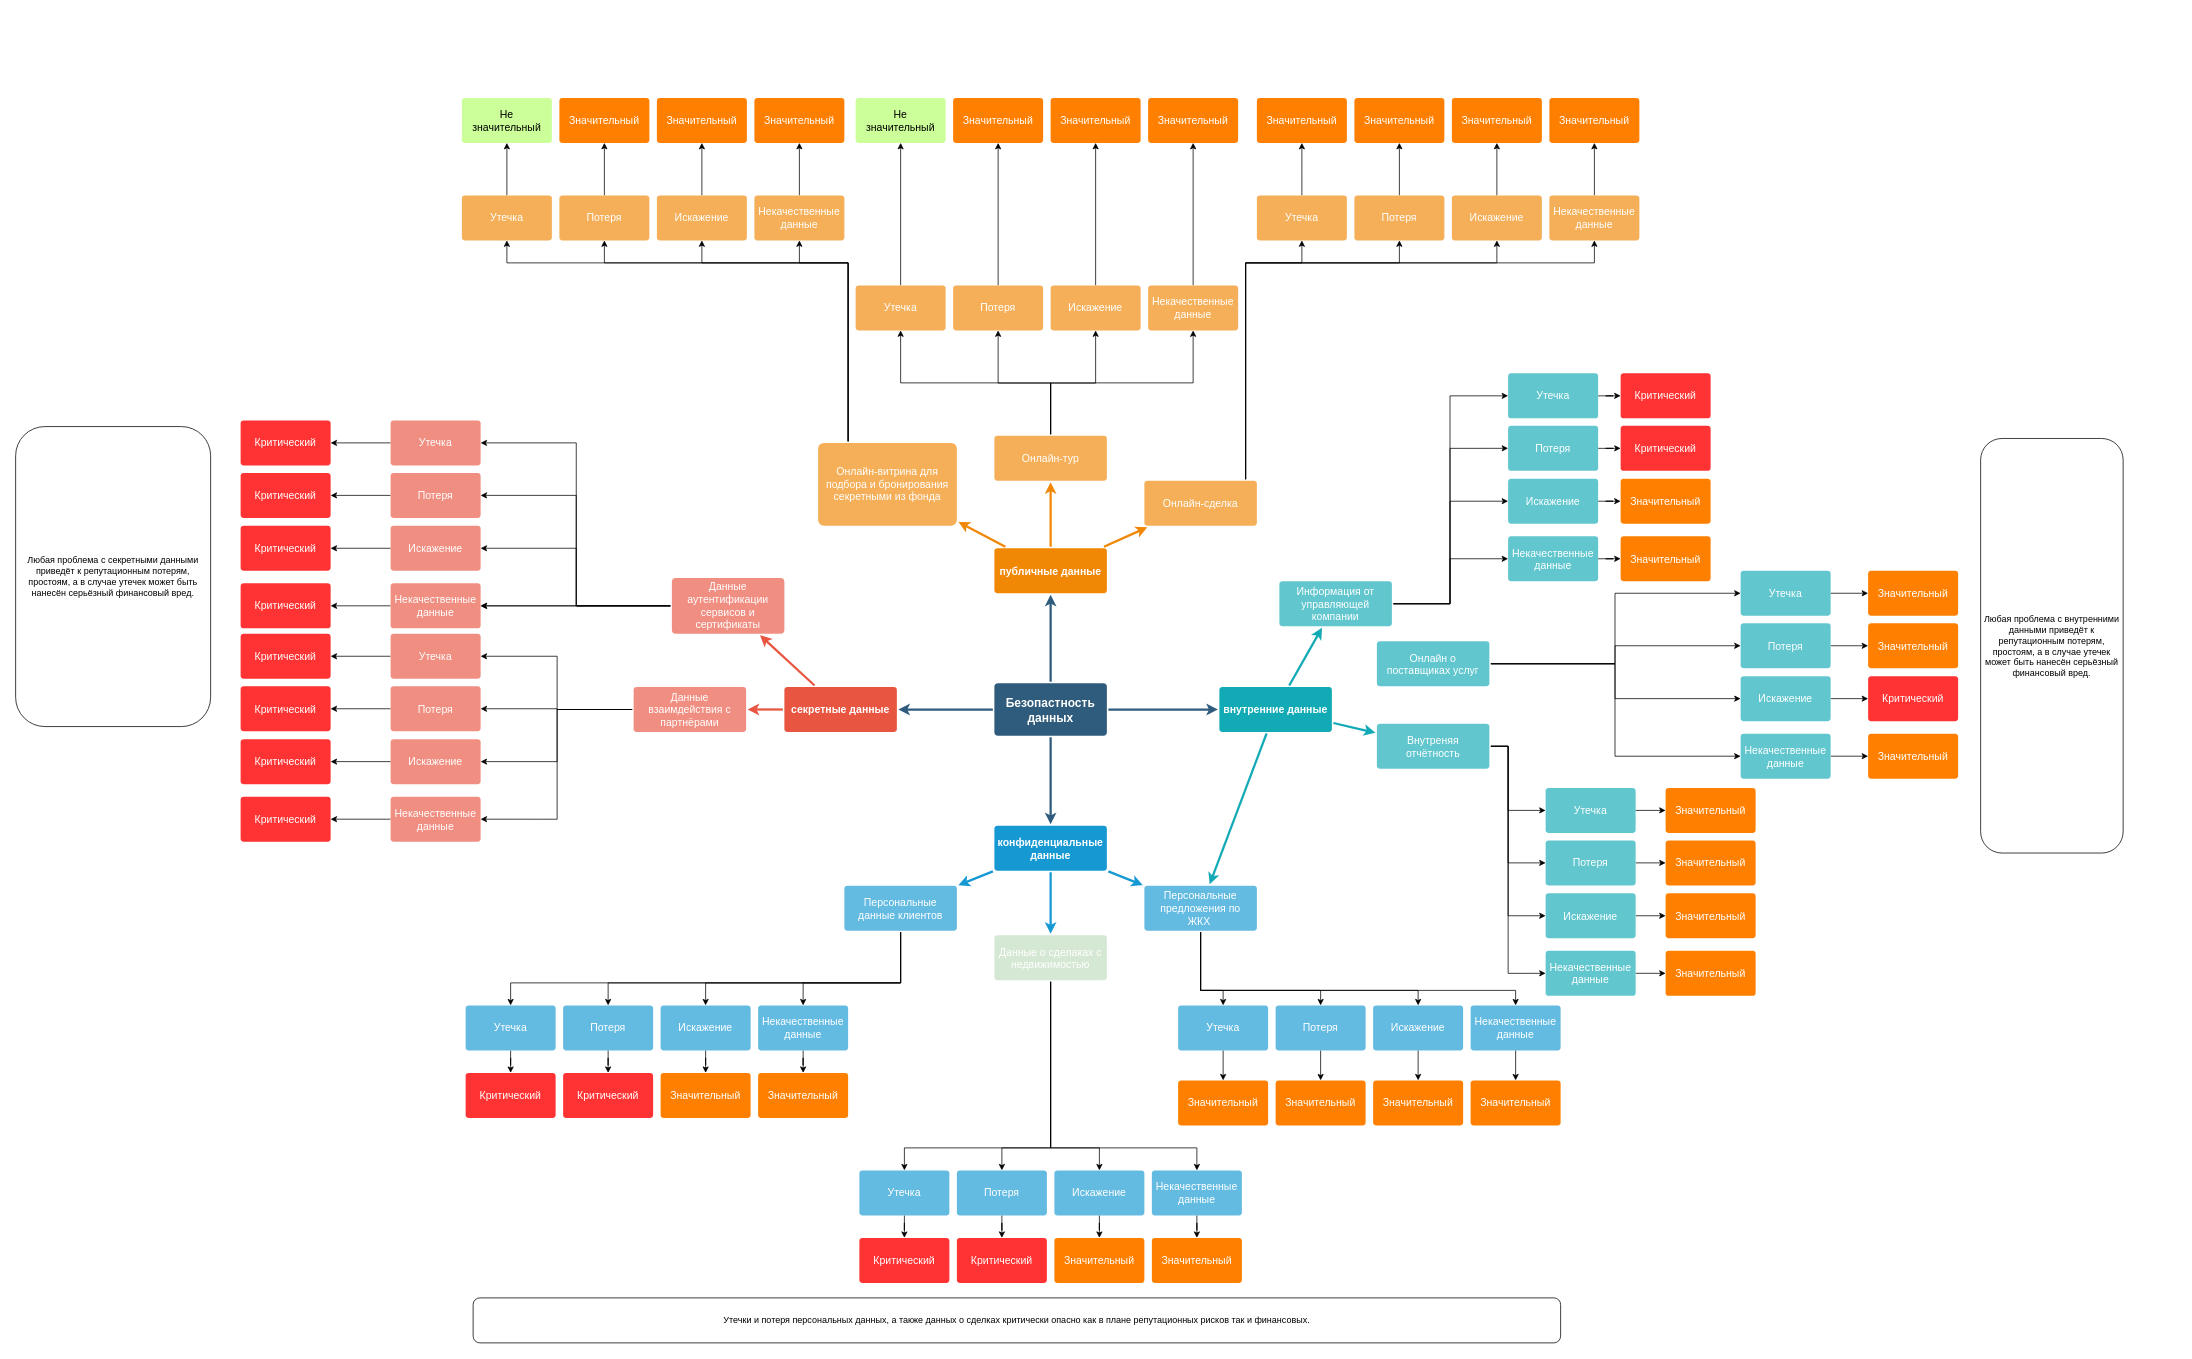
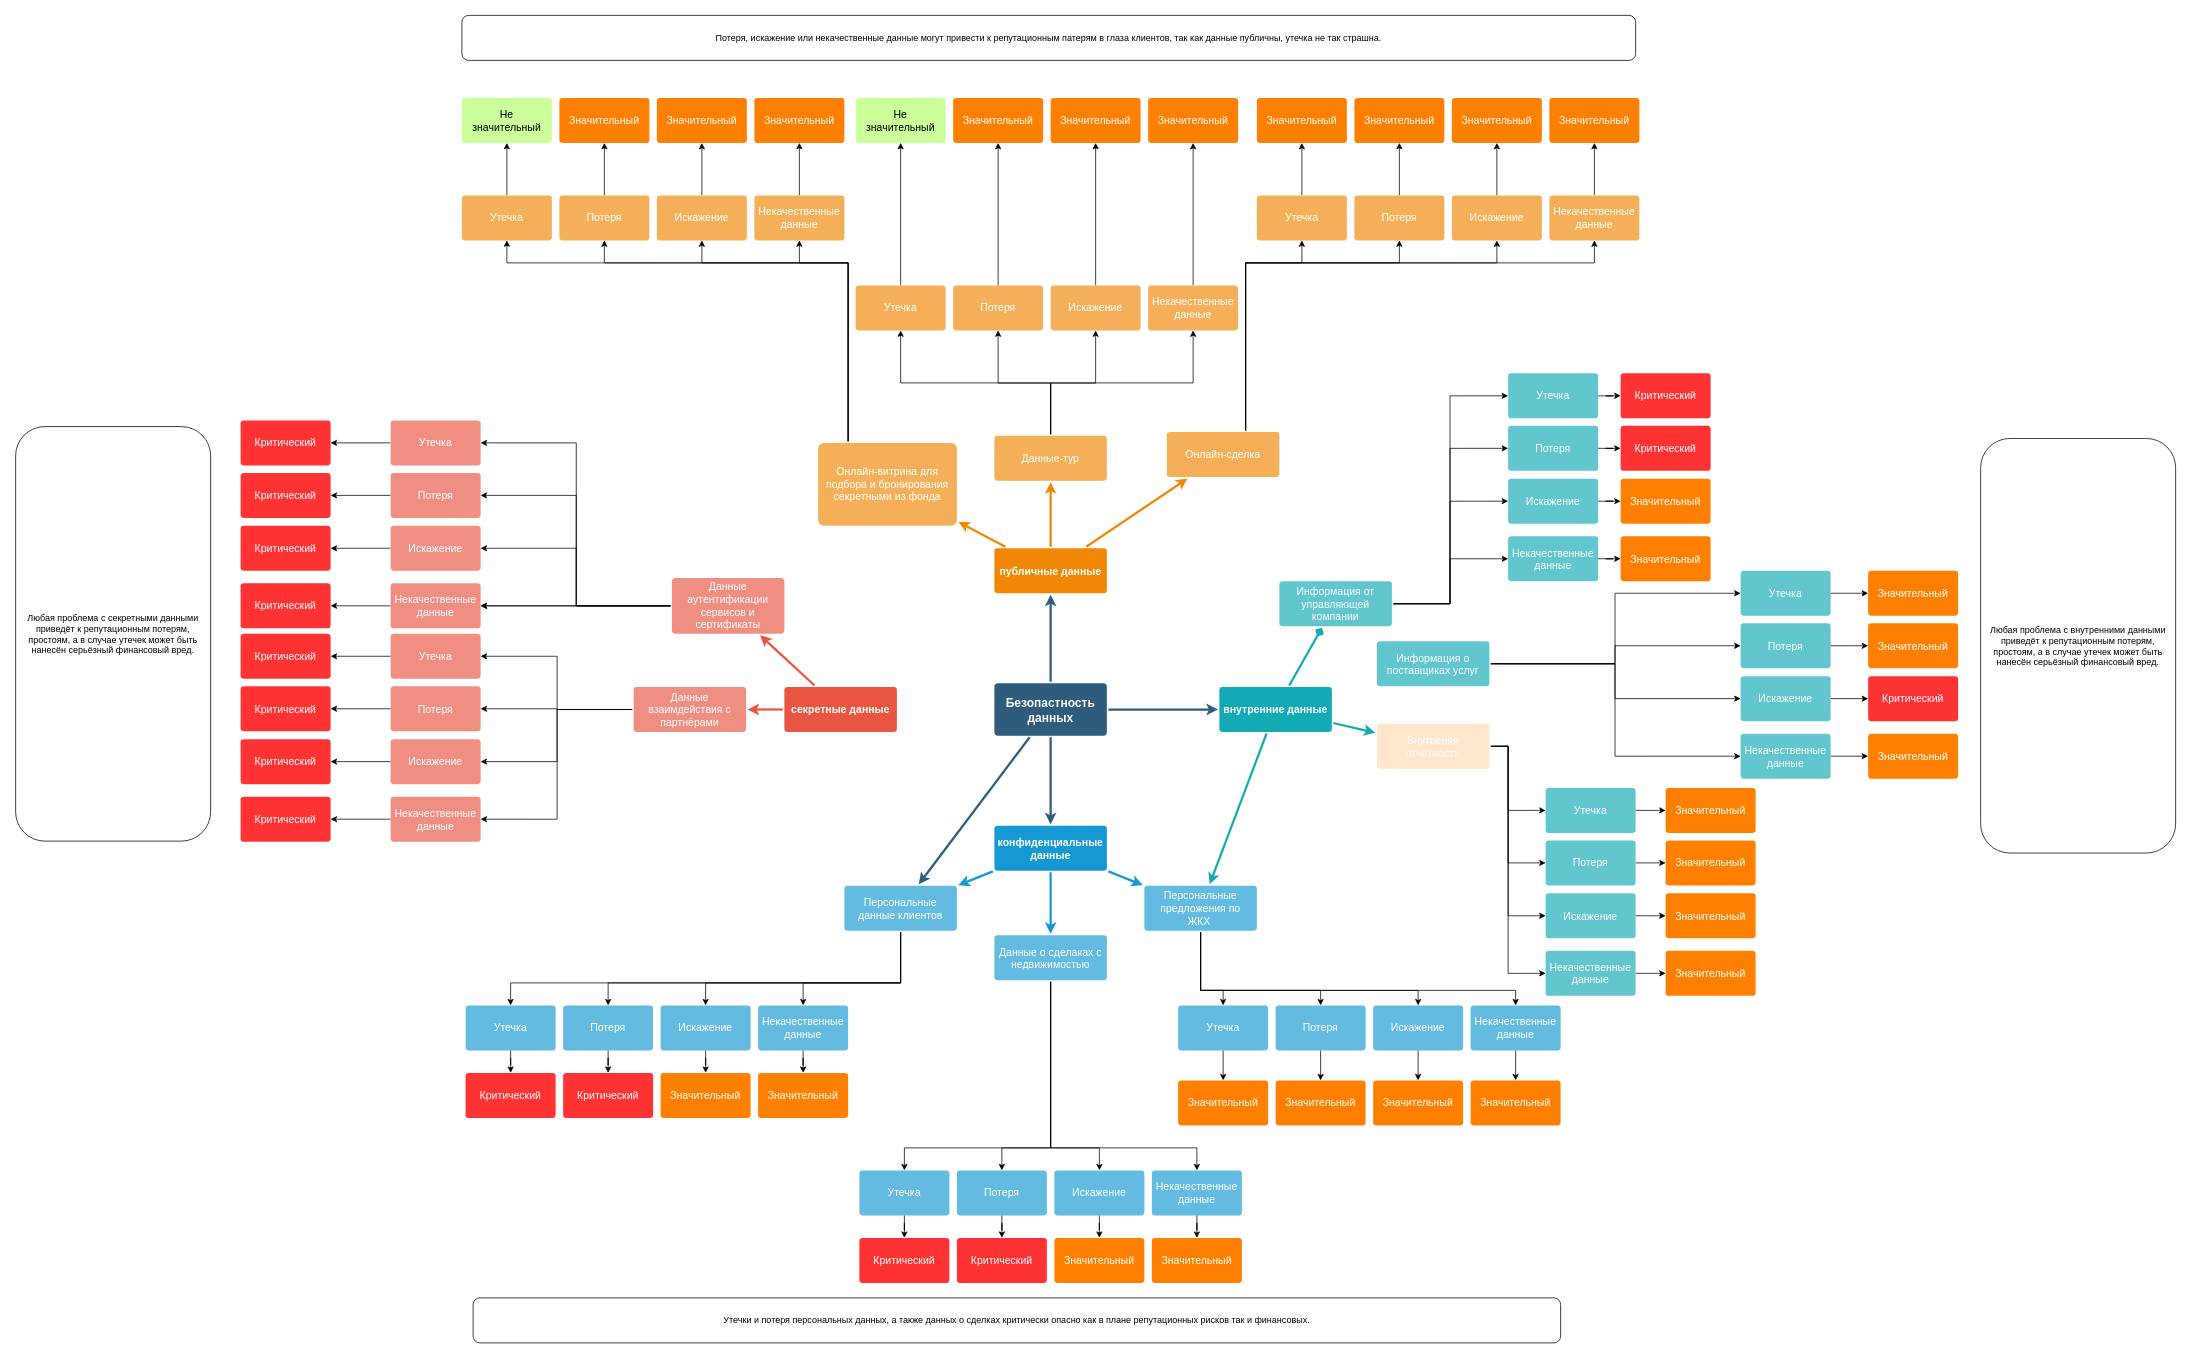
+ <mxCell id="211" value="Потеря, искажение или некачественные данные могут привести к репутационным патерям в глаза клиентов, так как данные публичны, утечка не так страшна." style="rounded=1;whiteSpace=wrap;html=1;" vertex="1" parent="1"><mxGeometry x="615" y="20" width="1565" height="60" as="geometry" /></mxCell>
- <mxCell id="51" value="Онлайн-тур" style="rounded=1;whiteSpace=wrap;html=1;shadow=0;labelBackgroundColor=none;strokeColor=none;strokeWidth=3;fillColor=#f5af58;fontFamily=Helvetica;fontSize=14;fontColor=#FFFFFF;align=center;spacing=5;arcSize=7;perimeterSpacing=2;" parent="1" vertex="1"><mxGeometry x="1325" y="580.5" width="150" height="60" as="geometry" /></mxCell>
+ <mxCell id="51" value="Данные-тур" style="rounded=1;whiteSpace=wrap;html=1;shadow=0;labelBackgroundColor=none;strokeColor=none;strokeWidth=3;fillColor=#f5af58;fontFamily=Helvetica;fontSize=14;fontColor=#FFFFFF;align=center;spacing=5;arcSize=7;perimeterSpacing=2;" parent="1" vertex="1"><mxGeometry x="1325" y="580.5" width="150" height="60" as="geometry" /></mxCell>
- <mxCell id="45" value="Онлайн-сделка" style="rounded=1;whiteSpace=wrap;html=1;shadow=0;labelBackgroundColor=none;strokeColor=none;strokeWidth=3;fillColor=#f5af58;fontFamily=Helvetica;fontSize=14;fontColor=#FFFFFF;align=center;spacing=5;arcSize=7;perimeterSpacing=2;" parent="1" vertex="1"><mxGeometry x="1525" y="640.5" width="150" height="60" as="geometry" /></mxCell>
+ <mxCell id="45" value="Онлайн-сделка" style="rounded=1;whiteSpace=wrap;html=1;shadow=0;labelBackgroundColor=none;strokeColor=none;strokeWidth=3;fillColor=#f5af58;fontFamily=Helvetica;fontSize=14;fontColor=#FFFFFF;align=center;spacing=5;arcSize=7;perimeterSpacing=2;" parent="1" vertex="1"><mxGeometry x="1555" y="575.5" width="150" height="60" as="geometry" /></mxCell>
- <mxCell id="210" value="Любая проблема с секретными данными приведёт к репутационным потерям, простоям, а в случае утечек может быть нанесён серьёзный финансовый вред." style="rounded=1;whiteSpace=wrap;html=1;" vertex="1" parent="1"><mxGeometry x="20" y="568.25" width="260" height="400" as="geometry" /></mxCell>
+ <mxCell id="210" value="Любая проблема с секретными данными приведёт к репутационным потерям, простоям, а в случае утечек может быть нанесён серьёзный финансовый вред." style="rounded=1;whiteSpace=wrap;html=1;" vertex="1" parent="1"><mxGeometry x="20" y="568.25" width="260" height="552.75" as="geometry" /></mxCell>
- <mxCell id="77" value="" style="edgeStyle=none;rounded=1;jumpStyle=none;html=1;shadow=0;labelBackgroundColor=none;startArrow=none;startFill=0;jettySize=auto;orthogonalLoop=1;strokeColor=#12AAB5;strokeWidth=3;fontFamily=Helvetica;fontSize=14;fontColor=#FFFFFF;spacing=5;fontStyle=1;fillColor=#b0e3e6;" parent="1" source="59" target="76" edge="1"><mxGeometry relative="1" as="geometry" /></mxCell>
+ <mxCell id="77" value="" style="edgeStyle=none;rounded=1;jumpStyle=none;html=1;shadow=0;labelBackgroundColor=none;startArrow=none;startFill=0;jettySize=auto;orthogonalLoop=1;strokeColor=#12AAB5;strokeWidth=3;fontFamily=Helvetica;fontSize=14;fontColor=#FFFFFF;spacing=5;fontStyle=1;fillColor=#b0e3e6;endArrow=diamond;" parent="1" source="59" target="76" edge="1"><mxGeometry relative="1" as="geometry" /></mxCell>
- <mxCell id="213" value="Любая проблема с внутренними данными приведёт к репутационным потерям, простоям, а в случае утечек может быть нанесён серьёзный финансовый вред." style="rounded=1;whiteSpace=wrap;html=1;" vertex="1" parent="1"><mxGeometry x="2640" y="584.13" width="190" height="552.75" as="geometry" /></mxCell>
+ <mxCell id="213" value="Любая проблема с внутренними данными приведёт к репутационным потерям, простоям, а в случае утечек может быть нанесён серьёзный финансовый вред." style="rounded=1;whiteSpace=wrap;html=1;" vertex="1" parent="1"><mxGeometry x="2640" y="584.13" width="260" height="552.75" as="geometry" /></mxCell>
- <mxCell id="70" value="Онлайн о поставщиках услуг" style="rounded=1;whiteSpace=wrap;html=1;shadow=0;labelBackgroundColor=none;strokeColor=none;strokeWidth=3;fillColor=#61c6ce;fontFamily=Helvetica;fontSize=14;fontColor=#FFFFFF;align=center;spacing=5;fontStyle=0;arcSize=7;perimeterSpacing=2;" parent="1" vertex="1"><mxGeometry x="1835" y="854.5" width="150" height="60" as="geometry" /></mxCell>
+ <mxCell id="70" value="Информация о поставщиках услуг" style="rounded=1;whiteSpace=wrap;html=1;shadow=0;labelBackgroundColor=none;strokeColor=none;strokeWidth=3;fillColor=#61c6ce;fontFamily=Helvetica;fontSize=14;fontColor=#FFFFFF;align=center;spacing=5;fontStyle=0;arcSize=7;perimeterSpacing=2;" parent="1" vertex="1"><mxGeometry x="1835" y="854.5" width="150" height="60" as="geometry" /></mxCell>
- <mxCell id="5" value="" style="edgeStyle=none;rounded=0;jumpStyle=none;html=1;shadow=0;labelBackgroundColor=none;startArrow=none;startFill=0;endArrow=classic;endFill=1;jettySize=auto;orthogonalLoop=1;strokeColor=#2F5B7C;strokeWidth=3;fontFamily=Helvetica;fontSize=16;fontColor=#23445D;spacing=5;" parent="1" source="6" target="9" edge="1"><mxGeometry relative="1" as="geometry" /></mxCell>
+ <mxCell id="5" value="" style="edgeStyle=none;rounded=0;jumpStyle=none;html=1;shadow=0;labelBackgroundColor=none;startArrow=none;startFill=0;endArrow=classic;endFill=1;jettySize=auto;orthogonalLoop=1;strokeColor=#2F5B7C;strokeWidth=3;fontFamily=Helvetica;fontSize=16;fontColor=#23445D;spacing=5;" parent="1" source="6" target="39" edge="1"><mxGeometry relative="1" as="geometry" /></mxCell>
- <mxCell id="64" value="Внутреняя отчётность" style="rounded=1;whiteSpace=wrap;html=1;shadow=0;labelBackgroundColor=none;strokeColor=none;strokeWidth=3;fillColor=#61c6ce;fontFamily=Helvetica;fontSize=14;fontColor=#FFFFFF;align=center;spacing=5;fontStyle=0;arcSize=7;perimeterSpacing=2;" parent="1" vertex="1"><mxGeometry x="1835" y="964.5" width="150" height="60" as="geometry" /></mxCell>
+ <mxCell id="64" value="Внутреняя отчётность" style="rounded=1;whiteSpace=wrap;html=1;shadow=0;labelBackgroundColor=none;strokeColor=none;strokeWidth=3;fillColor=#ffe6cc;fontFamily=Helvetica;fontSize=14;fontColor=#FFFFFF;align=center;spacing=5;fontStyle=0;arcSize=7;perimeterSpacing=2;" parent="1" vertex="1"><mxGeometry x="1835" y="964.5" width="150" height="60" as="geometry" /></mxCell>
- <mxCell id="34" value="Данные о сделаках с недвижимостью" style="rounded=1;whiteSpace=wrap;html=1;shadow=0;labelBackgroundColor=none;strokeColor=none;strokeWidth=3;fillColor=#d5e8d4;fontFamily=Helvetica;fontSize=14;fontColor=#FFFFFF;align=center;spacing=5;arcSize=7;perimeterSpacing=2;" parent="1" vertex="1"><mxGeometry x="1325" y="1246.5" width="150" height="60" as="geometry" /></mxCell>
+ <mxCell id="34" value="Данные о сделаках с недвижимостью" style="rounded=1;whiteSpace=wrap;html=1;shadow=0;labelBackgroundColor=none;strokeColor=none;strokeWidth=3;fillColor=#64bbe2;fontFamily=Helvetica;fontSize=14;fontColor=#FFFFFF;align=center;spacing=5;arcSize=7;perimeterSpacing=2;" parent="1" vertex="1"><mxGeometry x="1325" y="1246.5" width="150" height="60" as="geometry" /></mxCell>
